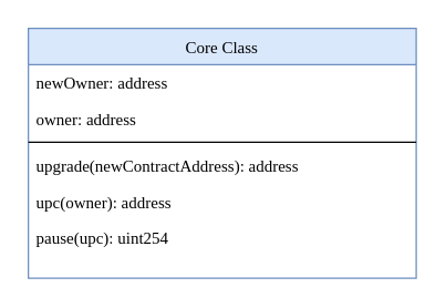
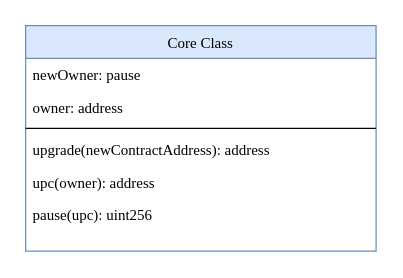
- <mxCell id="3" value="newOwner: address" style="text;align=left;verticalAlign=top;spacingLeft=4;spacingRight=4;overflow=hidden;rotatable=0;points=[[0,0.5],[1,0.5]];portConstraint=eastwest;fontFamily=Lucida Console;fontSize=12;fontStyle=0" parent="2" vertex="1"><mxGeometry y="26" width="280" height="26" as="geometry" /></mxCell>
+ <mxCell id="3" value="newOwner: pause" style="text;align=left;verticalAlign=top;spacingLeft=4;spacingRight=4;overflow=hidden;rotatable=0;points=[[0,0.5],[1,0.5]];portConstraint=eastwest;fontFamily=Lucida Console;fontSize=12;fontStyle=0" parent="2" vertex="1"><mxGeometry y="26" width="280" height="26" as="geometry" /></mxCell>
- <mxCell id="8" value="pause(upc): uint254" style="text;align=left;verticalAlign=top;spacingLeft=4;spacingRight=4;overflow=hidden;rotatable=0;points=[[0,0.5],[1,0.5]];portConstraint=eastwest;fontFamily=Lucida Console;fontSize=12;fontStyle=0" vertex="1" parent="2"><mxGeometry y="138" width="280" height="26" as="geometry" /></mxCell>
+ <mxCell id="8" value="pause(upc): uint256" style="text;align=left;verticalAlign=top;spacingLeft=4;spacingRight=4;overflow=hidden;rotatable=0;points=[[0,0.5],[1,0.5]];portConstraint=eastwest;fontFamily=Lucida Console;fontSize=12;fontStyle=0" vertex="1" parent="2"><mxGeometry y="138" width="280" height="26" as="geometry" /></mxCell>
